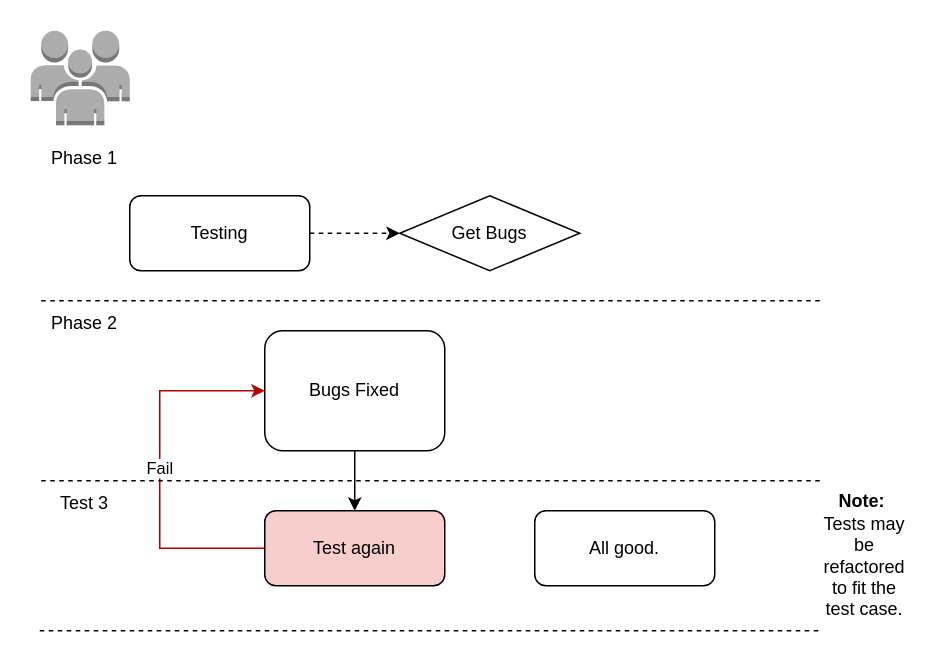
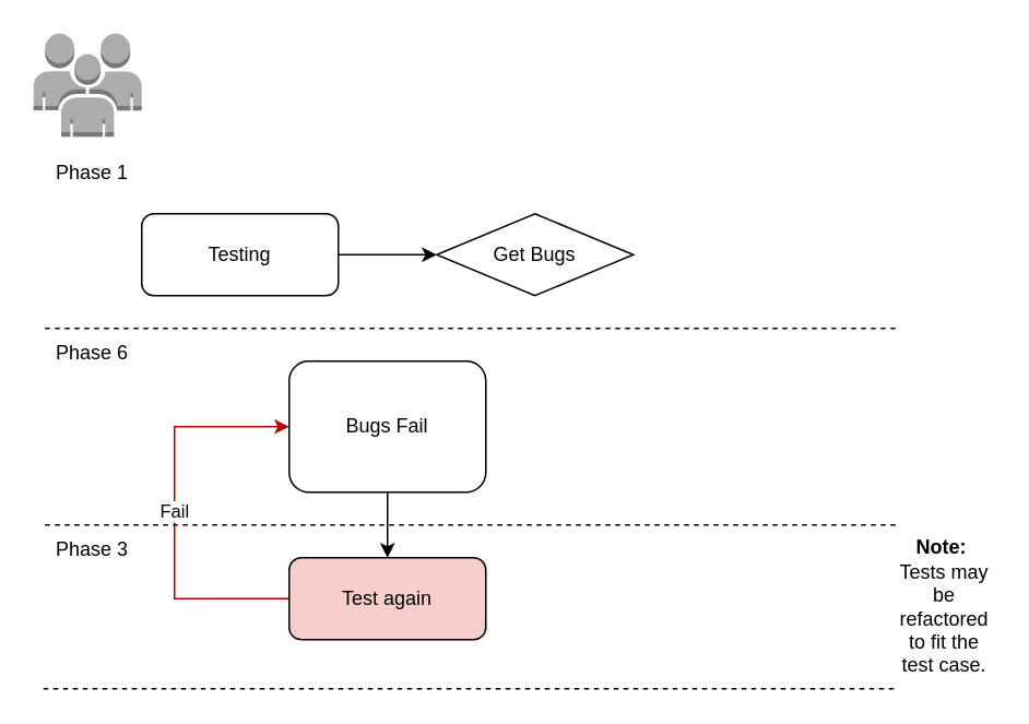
- <mxCell id="2" style="edgeStyle=orthogonalEdgeStyle;rounded=0;orthogonalLoop=1;jettySize=auto;html=1;entryX=0;entryY=0.5;entryDx=0;entryDy=0;dashed=1;" edge="1" parent="1" source="3" target="4"><mxGeometry relative="1" as="geometry" /></mxCell>
+ <mxCell id="2" style="edgeStyle=orthogonalEdgeStyle;rounded=0;orthogonalLoop=1;jettySize=auto;html=1;entryX=0;entryY=0.5;entryDx=0;entryDy=0;" edge="1" parent="1" source="3" target="4"><mxGeometry relative="1" as="geometry" /></mxCell>
- <mxCell id="14" value="Phase 2" style="text;html=1;strokeColor=none;fillColor=none;align=center;verticalAlign=middle;whiteSpace=wrap;rounded=0;" vertex="1" parent="1"><mxGeometry x="26" y="200" width="60" height="30" as="geometry" /></mxCell>
+ <mxCell id="14" value="Phase 6" style="text;html=1;strokeColor=none;fillColor=none;align=center;verticalAlign=middle;whiteSpace=wrap;rounded=0;" vertex="1" parent="1"><mxGeometry x="26" y="200" width="60" height="30" as="geometry" /></mxCell>
- <mxCell id="6" value="Bugs Fixed" style="rounded=1;whiteSpace=wrap;html=1;" vertex="1" parent="1"><mxGeometry x="176" y="220" width="120" height="80" as="geometry" /></mxCell>
+ <mxCell id="6" value="Bugs Fail" style="rounded=1;whiteSpace=wrap;html=1;" vertex="1" parent="1"><mxGeometry x="176" y="220" width="120" height="80" as="geometry" /></mxCell>
- <mxCell id="15" value="Test 3" style="text;html=1;strokeColor=none;fillColor=none;align=center;verticalAlign=middle;whiteSpace=wrap;rounded=0;" vertex="1" parent="1"><mxGeometry x="26" y="320" width="60" height="30" as="geometry" /></mxCell>
+ <mxCell id="15" value="Phase 3" style="text;html=1;strokeColor=none;fillColor=none;align=center;verticalAlign=middle;whiteSpace=wrap;rounded=0;" vertex="1" parent="1"><mxGeometry x="26" y="320" width="60" height="30" as="geometry" /></mxCell>
- <mxCell id="9" value="All good." style="rounded=1;whiteSpace=wrap;html=1;" vertex="1" parent="1"><mxGeometry x="356" y="340" width="120" height="50" as="geometry" /></mxCell>
